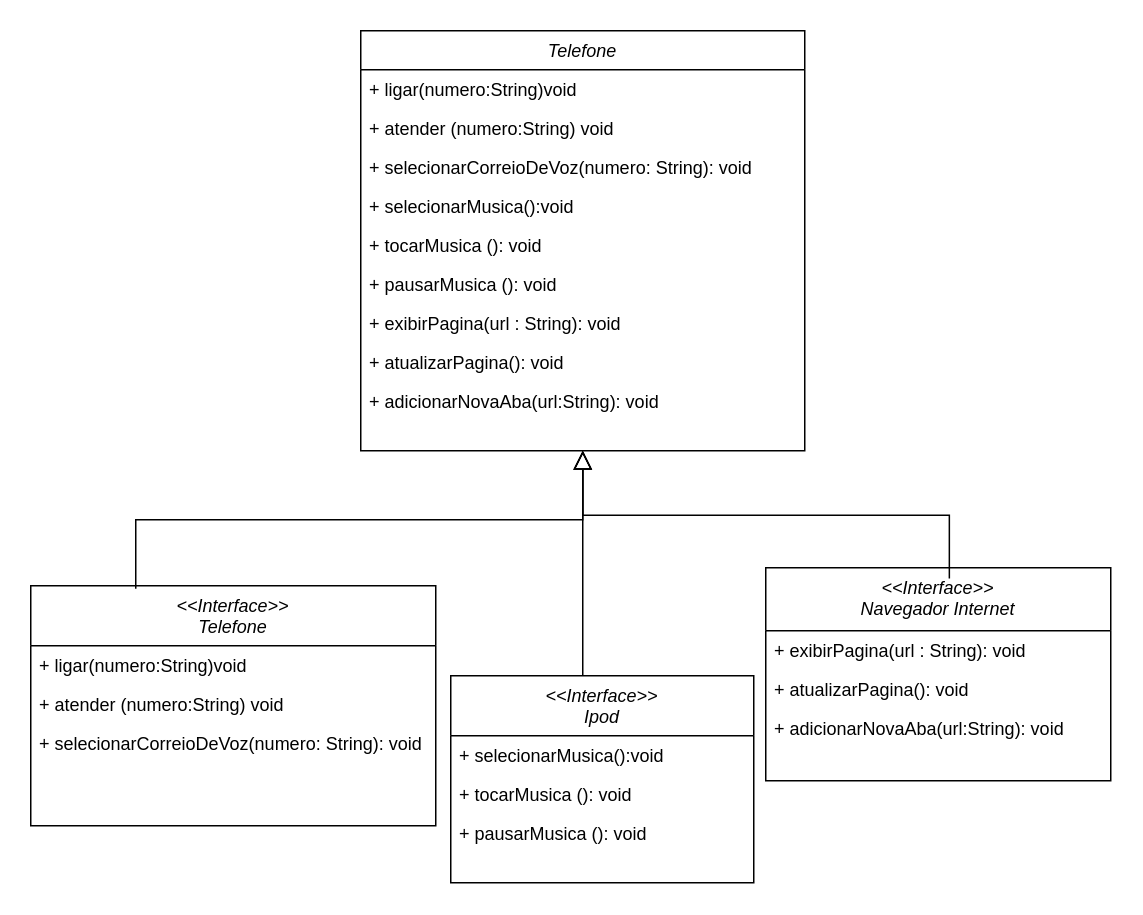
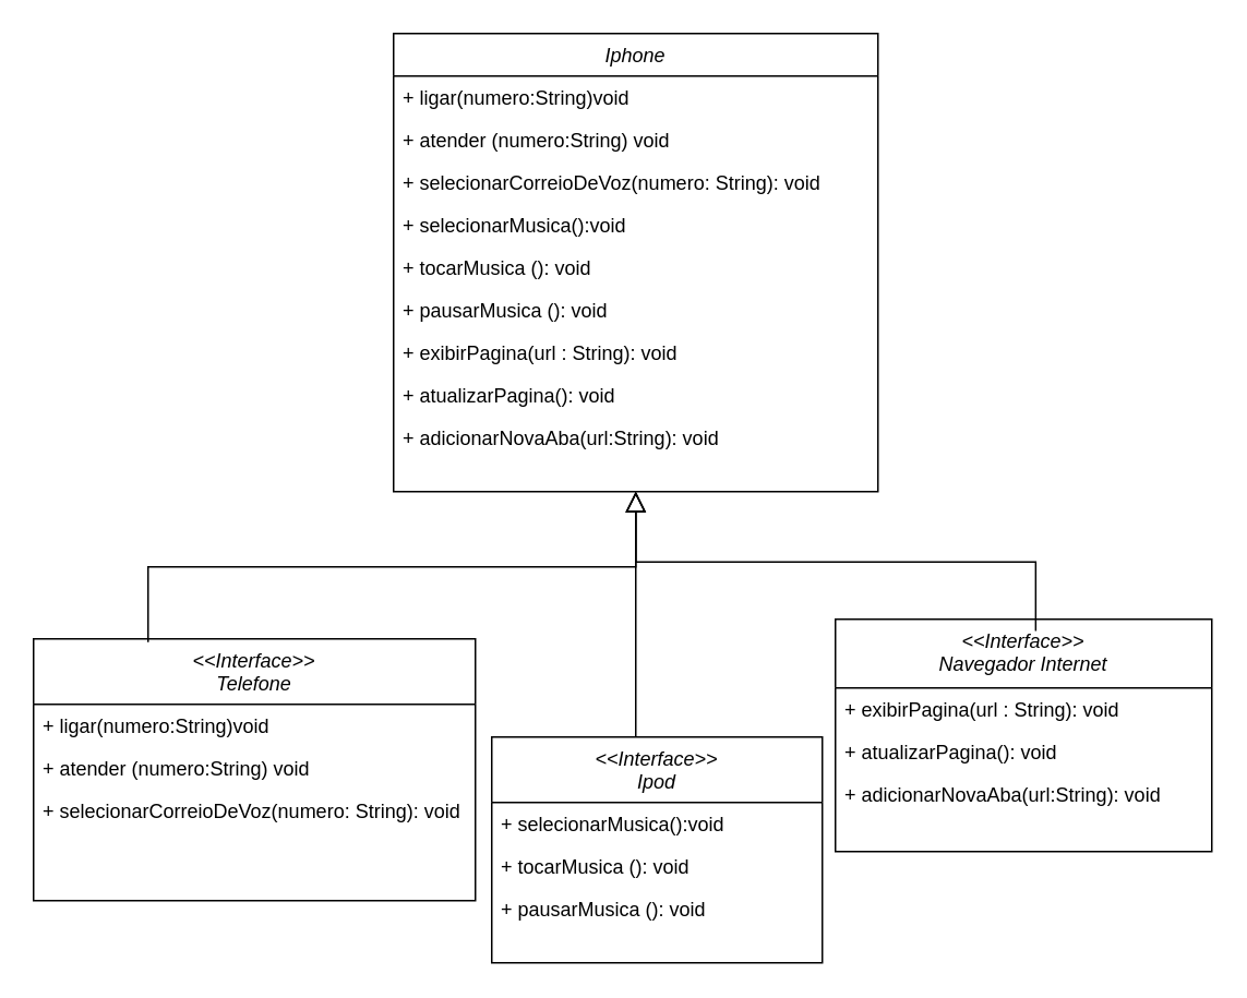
- <mxCell id="2" value="Telefone" style="swimlane;fontStyle=2;align=center;verticalAlign=top;childLayout=stackLayout;horizontal=1;startSize=26;horizontalStack=0;resizeParent=1;resizeLast=0;collapsible=1;marginBottom=0;rounded=0;shadow=0;strokeWidth=1;" vertex="1" parent="1"><mxGeometry x="240" y="20" width="296" height="280" as="geometry"><mxRectangle x="230" y="140" width="160" height="26" as="alternateBounds" /></mxGeometry></mxCell>
+ <mxCell id="2" value="Iphone" style="swimlane;fontStyle=2;align=center;verticalAlign=top;childLayout=stackLayout;horizontal=1;startSize=26;horizontalStack=0;resizeParent=1;resizeLast=0;collapsible=1;marginBottom=0;rounded=0;shadow=0;strokeWidth=1;" vertex="1" parent="1"><mxGeometry x="240" y="20" width="296" height="280" as="geometry"><mxRectangle x="230" y="140" width="160" height="26" as="alternateBounds" /></mxGeometry></mxCell>
